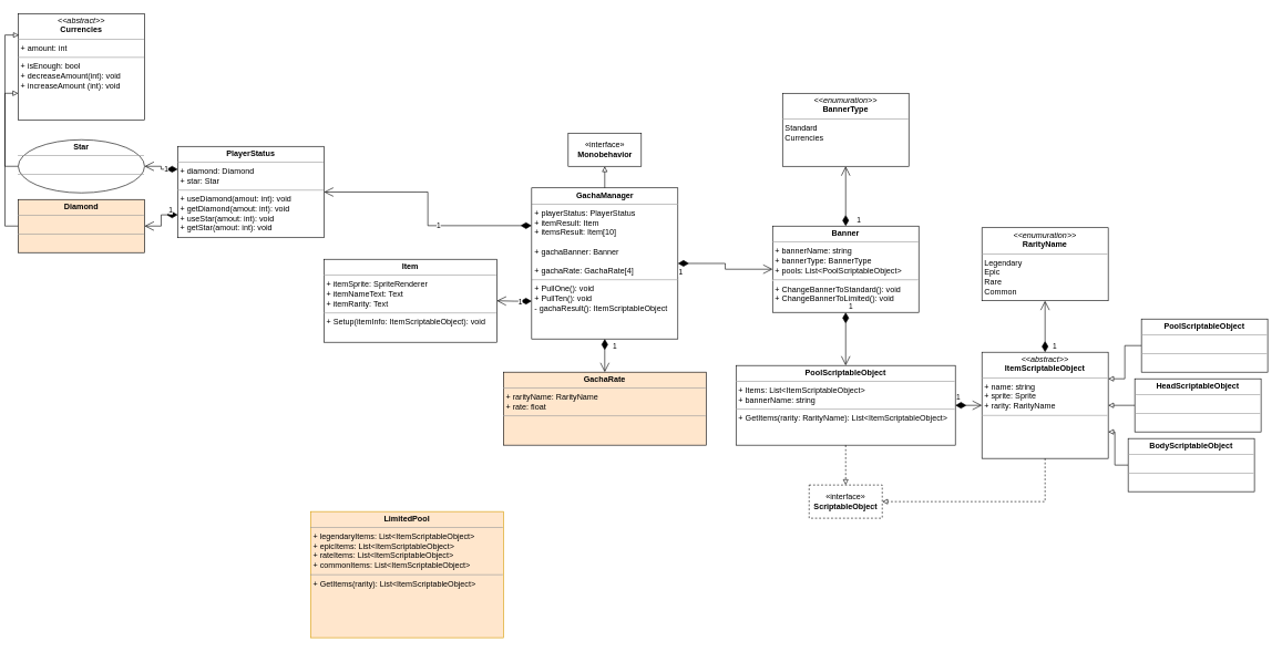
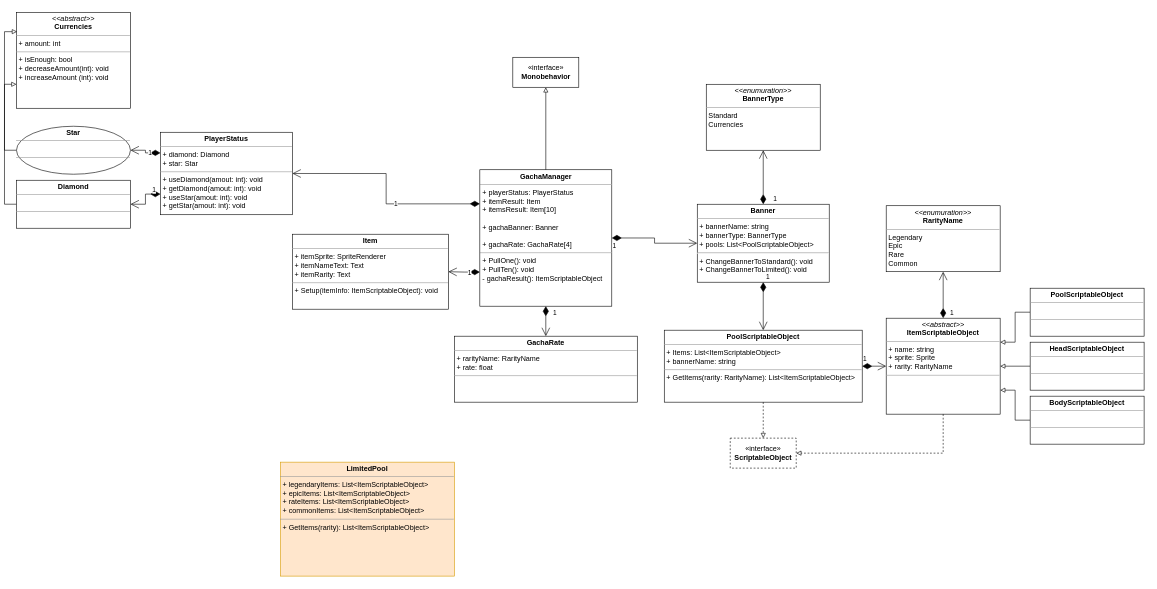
- <mxCell id="17" value="«interface»&lt;br&gt;&lt;b&gt;Monobehavior&lt;br&gt;&lt;/b&gt;" style="html=1;whiteSpace=wrap;" vertex="1" parent="1"><mxGeometry x="847.5" y="200" width="110" height="50" as="geometry" /></mxCell>
+ <mxCell id="17" value="«interface»&lt;br&gt;&lt;b&gt;Monobehavior&lt;br&gt;&lt;/b&gt;" style="html=1;whiteSpace=wrap;" vertex="1" parent="1"><mxGeometry x="847.5" y="95" width="110" height="50" as="geometry" /></mxCell>
- <mxCell id="11" value="&lt;p style=&quot;margin:0px;margin-top:4px;text-align:center;&quot;&gt;&lt;b&gt;Diamond&lt;/b&gt;&lt;/p&gt;&lt;hr size=&quot;1&quot;&gt;&lt;p style=&quot;margin:0px;margin-left:4px;&quot;&gt;&lt;br&gt;&lt;/p&gt;&lt;hr size=&quot;1&quot;&gt;&lt;p style=&quot;margin:0px;margin-left:4px;&quot;&gt;&lt;br&gt;&lt;/p&gt;" style="verticalAlign=top;align=left;overflow=fill;fontSize=12;fontFamily=Helvetica;html=1;whiteSpace=wrap;fillColor=#ffe6cc;" parent="1" vertex="1"><mxGeometry x="20" y="300" width="190" height="80" as="geometry" /></mxCell>
+ <mxCell id="11" value="&lt;p style=&quot;margin:0px;margin-top:4px;text-align:center;&quot;&gt;&lt;b&gt;Diamond&lt;/b&gt;&lt;/p&gt;&lt;hr size=&quot;1&quot;&gt;&lt;p style=&quot;margin:0px;margin-left:4px;&quot;&gt;&lt;br&gt;&lt;/p&gt;&lt;hr size=&quot;1&quot;&gt;&lt;p style=&quot;margin:0px;margin-left:4px;&quot;&gt;&lt;br&gt;&lt;/p&gt;" style="verticalAlign=top;align=left;overflow=fill;fontSize=12;fontFamily=Helvetica;html=1;whiteSpace=wrap;" parent="1" vertex="1"><mxGeometry x="20" y="300" width="190" height="80" as="geometry" /></mxCell>
- <mxCell id="4" value="&lt;p style=&quot;margin:0px;margin-top:4px;text-align:center;&quot;&gt;&lt;b style=&quot;border-color: var(--border-color);&quot;&gt;HeadScriptableObject&lt;/b&gt;&lt;br&gt;&lt;/p&gt;&lt;hr size=&quot;1&quot;&gt;&lt;p style=&quot;margin:0px;margin-left:4px;&quot;&gt;&lt;br&gt;&lt;/p&gt;&lt;hr size=&quot;1&quot;&gt;&lt;p style=&quot;margin:0px;margin-left:4px;&quot;&gt;&lt;br&gt;&lt;/p&gt;" style="verticalAlign=top;align=left;overflow=fill;fontSize=12;fontFamily=Helvetica;html=1;whiteSpace=wrap;" parent="1" vertex="1"><mxGeometry x="1700" y="570" width="190" height="80" as="geometry" /></mxCell>
+ <mxCell id="4" value="&lt;p style=&quot;margin:0px;margin-top:4px;text-align:center;&quot;&gt;&lt;b style=&quot;border-color: var(--border-color);&quot;&gt;HeadScriptableObject&lt;/b&gt;&lt;br&gt;&lt;/p&gt;&lt;hr size=&quot;1&quot;&gt;&lt;p style=&quot;margin:0px;margin-left:4px;&quot;&gt;&lt;br&gt;&lt;/p&gt;&lt;hr size=&quot;1&quot;&gt;&lt;p style=&quot;margin:0px;margin-left:4px;&quot;&gt;&lt;br&gt;&lt;/p&gt;" style="verticalAlign=top;align=left;overflow=fill;fontSize=12;fontFamily=Helvetica;html=1;whiteSpace=wrap;" parent="1" vertex="1"><mxGeometry x="1710" y="570" width="190" height="80" as="geometry" /></mxCell>
- <mxCell id="14" value="&lt;p style=&quot;margin:0px;margin-top:4px;text-align:center;&quot;&gt;&lt;b&gt;GachaRate&lt;/b&gt;&lt;/p&gt;&lt;hr size=&quot;1&quot;&gt;&lt;p style=&quot;margin:0px;margin-left:4px;&quot;&gt;+ rarityName: RarityName&lt;/p&gt;&lt;p style=&quot;margin:0px;margin-left:4px;&quot;&gt;+ rate: float&lt;/p&gt;&lt;hr size=&quot;1&quot;&gt;&lt;p style=&quot;margin:0px;margin-left:4px;&quot;&gt;&lt;br&gt;&lt;/p&gt;" style="verticalAlign=top;align=left;overflow=fill;fontSize=12;fontFamily=Helvetica;html=1;whiteSpace=wrap;fillColor=#ffe6cc;" vertex="1" parent="1"><mxGeometry x="750" y="560" width="305" height="110" as="geometry" /></mxCell>
+ <mxCell id="14" value="&lt;p style=&quot;margin:0px;margin-top:4px;text-align:center;&quot;&gt;&lt;b&gt;GachaRate&lt;/b&gt;&lt;/p&gt;&lt;hr size=&quot;1&quot;&gt;&lt;p style=&quot;margin:0px;margin-left:4px;&quot;&gt;+ rarityName: RarityName&lt;/p&gt;&lt;p style=&quot;margin:0px;margin-left:4px;&quot;&gt;+ rate: float&lt;/p&gt;&lt;hr size=&quot;1&quot;&gt;&lt;p style=&quot;margin:0px;margin-left:4px;&quot;&gt;&lt;br&gt;&lt;/p&gt;" style="verticalAlign=top;align=left;overflow=fill;fontSize=12;fontFamily=Helvetica;html=1;whiteSpace=wrap;" vertex="1" parent="1"><mxGeometry x="750" y="560" width="305" height="110" as="geometry" /></mxCell>
- <mxCell id="6" value="&lt;p style=&quot;margin:0px;margin-top:4px;text-align:center;&quot;&gt;&lt;b style=&quot;border-color: var(--border-color);&quot;&gt;BodyScriptableObject&lt;/b&gt;&lt;br&gt;&lt;/p&gt;&lt;hr size=&quot;1&quot;&gt;&lt;p style=&quot;margin:0px;margin-left:4px;&quot;&gt;&lt;br&gt;&lt;/p&gt;&lt;hr size=&quot;1&quot;&gt;&lt;p style=&quot;margin:0px;margin-left:4px;&quot;&gt;&lt;br&gt;&lt;/p&gt;" style="verticalAlign=top;align=left;overflow=fill;fontSize=12;fontFamily=Helvetica;html=1;whiteSpace=wrap;" parent="1" vertex="1"><mxGeometry x="1690" y="660" width="190" height="80" as="geometry" /></mxCell>
+ <mxCell id="6" value="&lt;p style=&quot;margin:0px;margin-top:4px;text-align:center;&quot;&gt;&lt;b style=&quot;border-color: var(--border-color);&quot;&gt;BodyScriptableObject&lt;/b&gt;&lt;br&gt;&lt;/p&gt;&lt;hr size=&quot;1&quot;&gt;&lt;p style=&quot;margin:0px;margin-left:4px;&quot;&gt;&lt;br&gt;&lt;/p&gt;&lt;hr size=&quot;1&quot;&gt;&lt;p style=&quot;margin:0px;margin-left:4px;&quot;&gt;&lt;br&gt;&lt;/p&gt;" style="verticalAlign=top;align=left;overflow=fill;fontSize=12;fontFamily=Helvetica;html=1;whiteSpace=wrap;" parent="1" vertex="1"><mxGeometry x="1710" y="660" width="190" height="80" as="geometry" /></mxCell>
